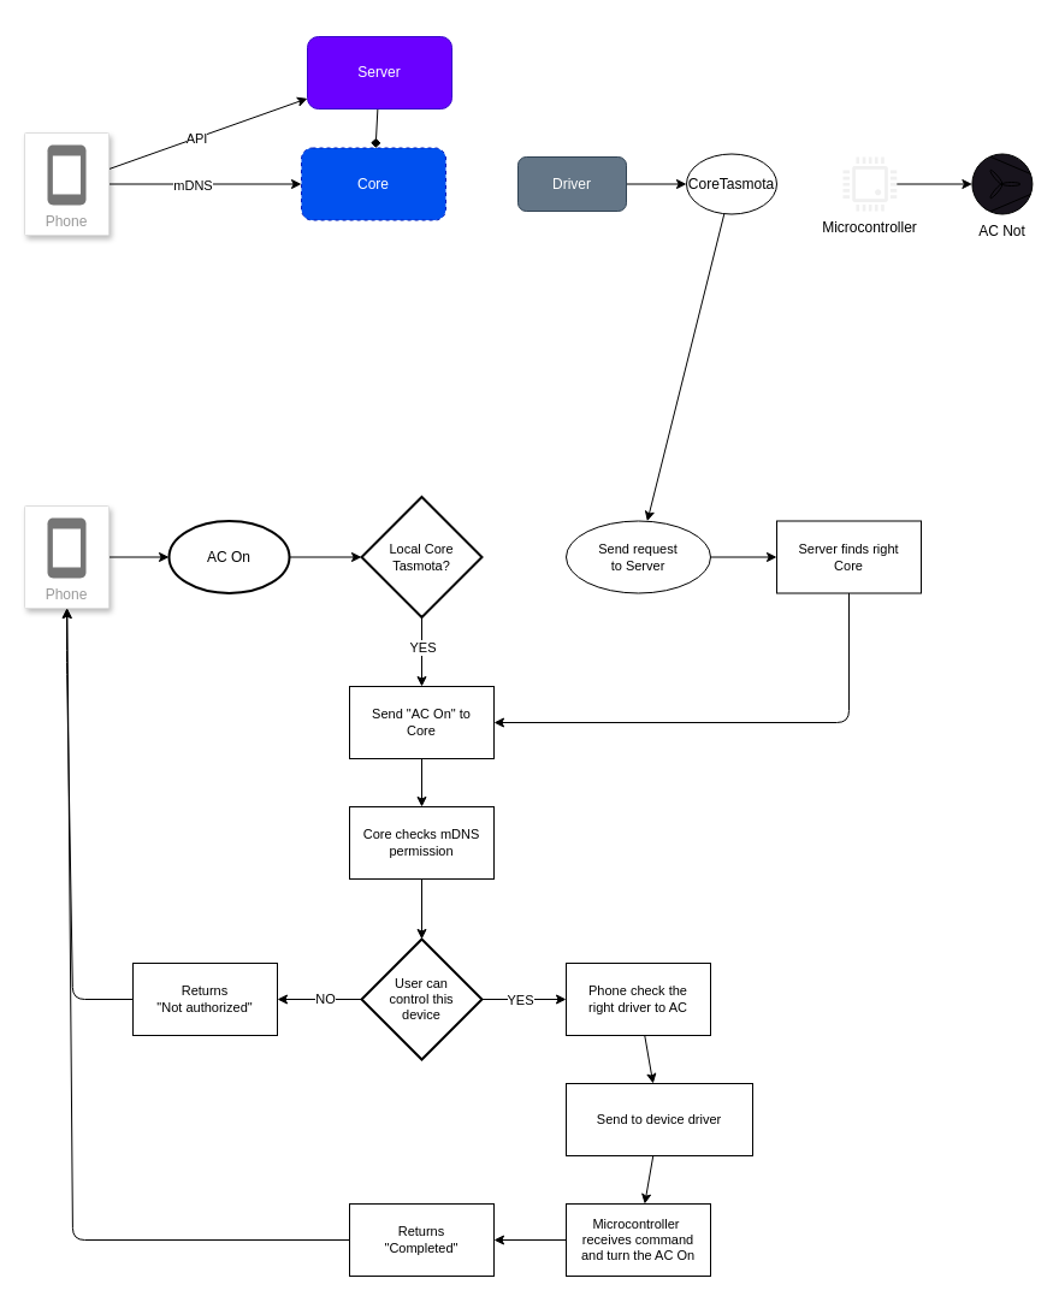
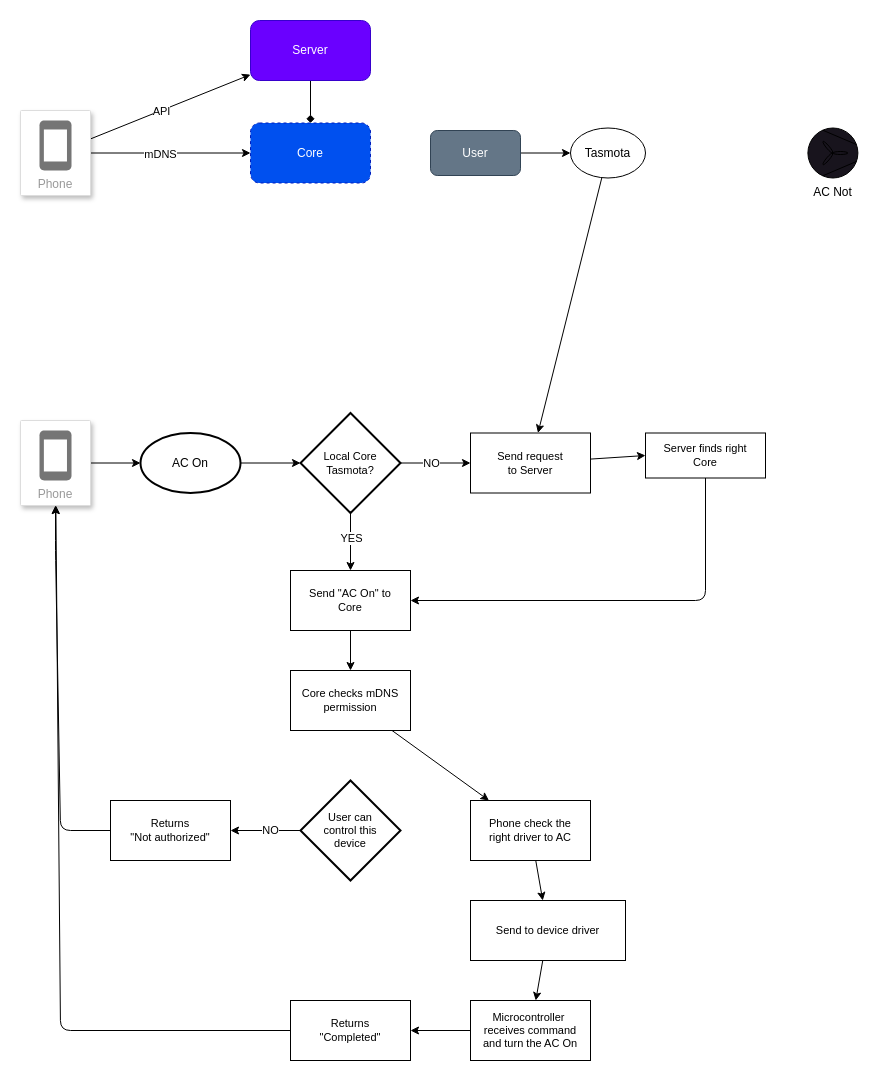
- <mxCell id="18" value="Server" style="rounded=1;whiteSpace=wrap;html=1;fillColor=#6a00ff;fontColor=#ffffff;strokeColor=#3700CC;" vertex="1" parent="1"><mxGeometry x="255" y="30" width="120" height="60" as="geometry" /></mxCell>
+ <mxCell id="18" value="Server" style="rounded=1;whiteSpace=wrap;html=1;fillColor=#6a00ff;fontColor=#ffffff;strokeColor=#3700CC;" vertex="1" parent="1"><mxGeometry x="250" y="20" width="120" height="60" as="geometry" /></mxCell>
- <mxCell id="9" value="Microcontroller" style="pointerEvents=1;shadow=0;dashed=0;html=1;strokeColor=none;fillColor=#f0f0f0;labelPosition=center;verticalLabelPosition=bottom;verticalAlign=top;align=center;outlineConnect=0;shape=mxgraph.veeam.cpu;rounded=1;" vertex="1" parent="8"><mxGeometry y="2.6" width="44.8" height="44.8" as="geometry" /></mxCell>
- <mxCell id="11" style="edgeStyle=none;html=1;" edge="1" parent="8" source="9" target="10"><mxGeometry relative="1" as="geometry" /></mxCell>
- <mxCell id="15" value="Driver" style="rounded=1;whiteSpace=wrap;html=1;fillColor=#647687;fontColor=#ffffff;strokeColor=#314354;" vertex="1" parent="1"><mxGeometry x="430" y="130" width="90" height="45" as="geometry" /></mxCell>
+ <mxCell id="15" value="User" style="rounded=1;whiteSpace=wrap;html=1;fillColor=#647687;fontColor=#ffffff;strokeColor=#314354;" vertex="1" parent="1"><mxGeometry x="430" y="130" width="90" height="45" as="geometry" /></mxCell>
- <mxCell id="13" value="CoreTasmota" style="ellipse;whiteSpace=wrap;html=1;" vertex="1" parent="1"><mxGeometry x="570" y="127.5" width="75" height="50" as="geometry" /></mxCell>
+ <mxCell id="13" value="Tasmota" style="ellipse;whiteSpace=wrap;html=1;" vertex="1" parent="1"><mxGeometry x="570" y="127.5" width="75" height="50" as="geometry" /></mxCell>
+ <mxCell id="26" style="edgeStyle=none;html=1;fontSize=11;" edge="1" parent="1" source="28" target="32"><mxGeometry relative="1" as="geometry" /></mxCell>
+ <mxCell id="27" value="NO" style="edgeLabel;html=1;align=center;verticalAlign=middle;resizable=0;points=[];fontSize=11;" vertex="1" connectable="0" parent="26"><mxGeometry x="-0.146" relative="1" as="geometry"><mxPoint as="offset" /></mxGeometry></mxCell>
- <mxCell id="32" value="Send request&lt;br&gt;to Server" style="ellipse;whiteSpace=wrap;html=1;fontSize=11;" vertex="1" parent="1"><mxGeometry x="470" y="432.5" width="120" height="60" as="geometry" /></mxCell>
+ <mxCell id="32" value="Send request&lt;br&gt;to Server" style="rounded=0;whiteSpace=wrap;html=1;fontSize=11;" vertex="1" parent="1"><mxGeometry x="470" y="432.5" width="120" height="60" as="geometry" /></mxCell>
- <mxCell id="34" value="Server finds right&lt;br&gt;Core" style="rounded=0;whiteSpace=wrap;html=1;fontSize=11;" vertex="1" parent="1"><mxGeometry x="645" y="432.5" width="120" height="60" as="geometry" /></mxCell>
+ <mxCell id="34" value="Server finds right&lt;br&gt;Core" style="rounded=0;whiteSpace=wrap;html=1;fontSize=11;" vertex="1" parent="1"><mxGeometry x="645" y="432.5" width="120" height="45" as="geometry" /></mxCell>
- <mxCell id="41" style="edgeStyle=none;html=1;fontSize=11;" edge="1" parent="1" source="42" target="46"><mxGeometry relative="1" as="geometry" /></mxCell>
+ <mxCell id="41" style="edgeStyle=none;html=1;fontSize=11;" edge="1" parent="1" source="42" target="36"><mxGeometry relative="1" as="geometry" /></mxCell>
- <mxCell id="44" style="edgeStyle=none;html=1;fontSize=11;" edge="1" parent="1" source="46" target="36"><mxGeometry relative="1" as="geometry" /></mxCell>
- <mxCell id="45" value="YES" style="edgeLabel;html=1;align=center;verticalAlign=middle;resizable=0;points=[];fontSize=11;" vertex="1" connectable="0" parent="44"><mxGeometry x="-0.113" relative="1" as="geometry"><mxPoint as="offset" /></mxGeometry></mxCell>
